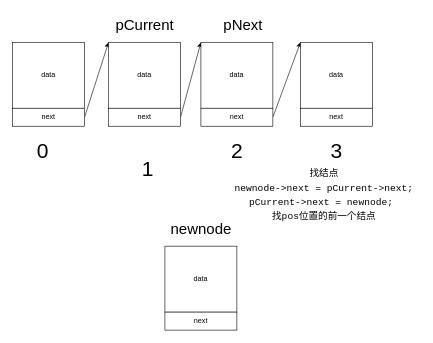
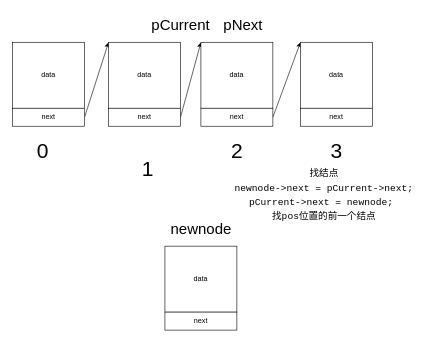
- <mxCell id="15" value="pCurrent&lt;br style=&quot;font-size: 25px;&quot;&gt;" style="text;html=1;align=center;verticalAlign=middle;resizable=0;points=[];autosize=1;strokeColor=none;fillColor=none;fontSize=25;" parent="1" vertex="1"><mxGeometry x="185" y="20" width="110" height="40" as="geometry" /></mxCell>
+ <mxCell id="15" value="pCurrent&lt;br style=&quot;font-size: 25px;&quot;&gt;" style="text;html=1;align=center;verticalAlign=middle;resizable=0;points=[];autosize=1;strokeColor=none;fillColor=none;fontSize=25;" parent="1" vertex="1"><mxGeometry x="245" y="20" width="110" height="40" as="geometry" /></mxCell>
